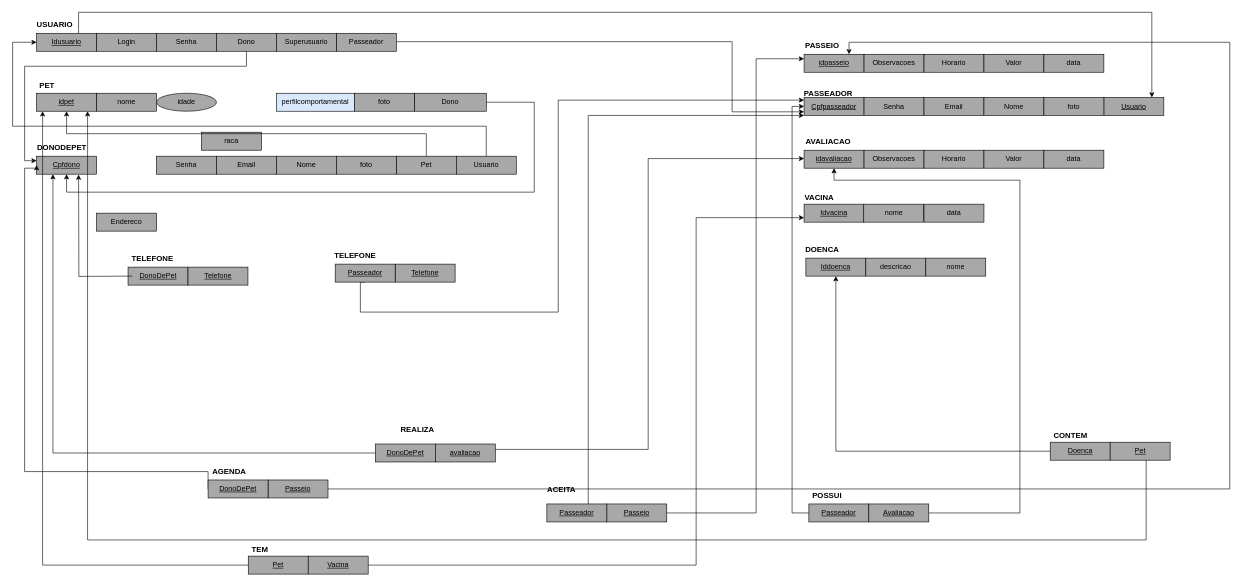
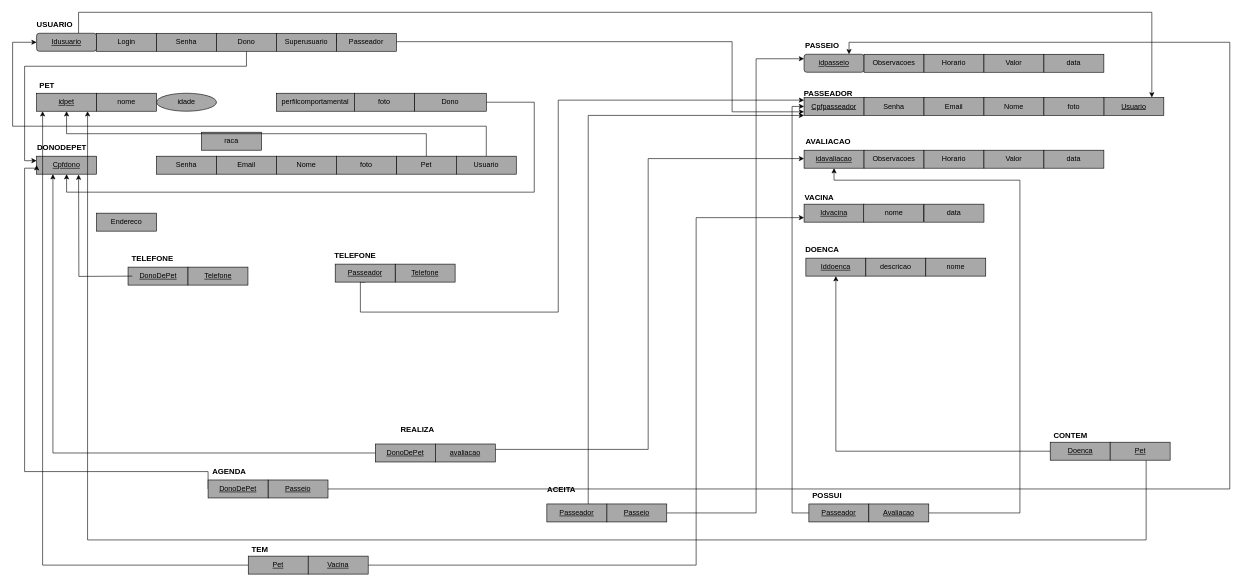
- <mxCell id="4" value="&lt;u&gt;Idusuario&lt;/u&gt;" style="rounded=0;whiteSpace=wrap;html=1;movable=1;resizable=1;rotatable=1;deletable=1;editable=1;locked=0;connectable=1;fillColor=#A8A8A8;" parent="1" vertex="1"><mxGeometry x="60" y="55" width="100" height="30" as="geometry" /></mxCell>
+ <mxCell id="4" value="&lt;u&gt;Idusuario&lt;/u&gt;" style="whiteSpace=wrap;html=1;movable=1;resizable=1;rotatable=1;deletable=1;editable=1;locked=0;connectable=1;fillColor=#A8A8A8;rounded=1;" parent="1" vertex="1"><mxGeometry x="60" y="55" width="100" height="30" as="geometry" /></mxCell>
- <mxCell id="15" value="&lt;u&gt;idpasseio&lt;/u&gt;" style="rounded=0;whiteSpace=wrap;html=1;movable=1;resizable=1;rotatable=1;deletable=1;editable=1;locked=0;connectable=1;fillColor=#A8A8A8;" parent="1" vertex="1"><mxGeometry x="1340" y="90" width="100" height="30" as="geometry" /></mxCell>
+ <mxCell id="15" value="&lt;u&gt;idpasseio&lt;/u&gt;" style="whiteSpace=wrap;html=1;movable=1;resizable=1;rotatable=1;deletable=1;editable=1;locked=0;connectable=1;fillColor=#A8A8A8;rounded=1;" parent="1" vertex="1"><mxGeometry x="1340" y="90" width="100" height="30" as="geometry" /></mxCell>
- <mxCell id="37" value="perfilcomportamental" style="rounded=0;whiteSpace=wrap;html=1;fontStyle=0;movable=1;resizable=1;rotatable=1;deletable=1;editable=1;locked=0;connectable=1;fillColor=#dae8fc;" parent="1" vertex="1"><mxGeometry x="460" y="155" width="130" height="30" as="geometry" /></mxCell>
+ <mxCell id="37" value="perfilcomportamental" style="rounded=0;whiteSpace=wrap;html=1;fontStyle=0;movable=1;resizable=1;rotatable=1;deletable=1;editable=1;locked=0;connectable=1;fillColor=#A8A8A8;" parent="1" vertex="1"><mxGeometry x="460" y="155" width="130" height="30" as="geometry" /></mxCell>
